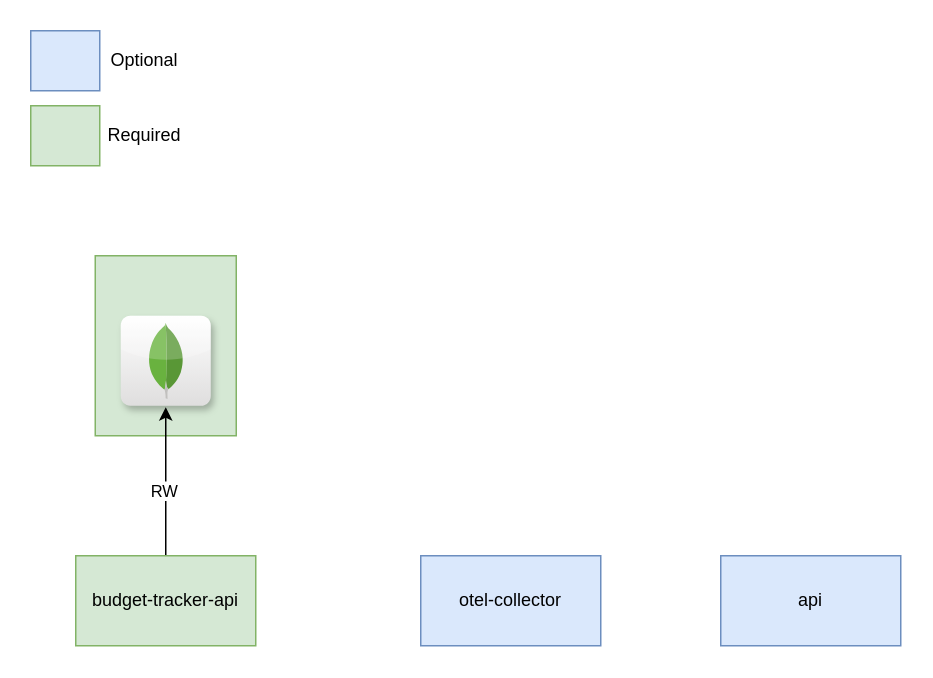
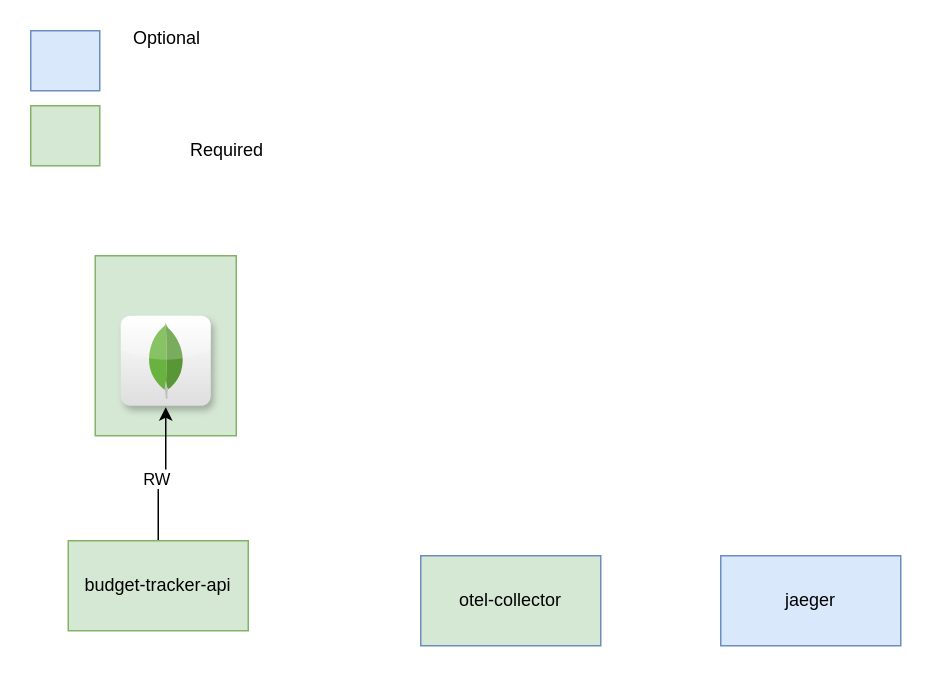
- <mxCell id="12" value="Optional" style="text;html=1;whiteSpace=wrap;strokeColor=none;fillColor=none;align=center;verticalAlign=middle;rounded=0;" vertex="1" parent="1"><mxGeometry x="66" y="25" width="60" height="30" as="geometry" /></mxCell>
+ <mxCell id="12" value="Optional" style="text;html=1;whiteSpace=wrap;strokeColor=none;fillColor=none;align=center;verticalAlign=middle;rounded=0;" vertex="1" parent="1"><mxGeometry x="81" y="10" width="60" height="30" as="geometry" /></mxCell>
- <mxCell id="11" value="Required" style="text;html=1;whiteSpace=wrap;strokeColor=none;fillColor=none;align=center;verticalAlign=middle;rounded=0;" vertex="1" parent="1"><mxGeometry x="66" y="75" width="60" height="30" as="geometry" /></mxCell>
+ <mxCell id="11" value="Required" style="text;html=1;whiteSpace=wrap;strokeColor=none;fillColor=none;align=center;verticalAlign=middle;rounded=0;" vertex="1" parent="1"><mxGeometry x="121" y="85" width="60" height="30" as="geometry" /></mxCell>
- <mxCell id="5" value="budget-tracker-api" style="rounded=0;whiteSpace=wrap;html=1;fillColor=#d5e8d4;strokeColor=#82b366;" parent="1" vertex="1"><mxGeometry x="50" y="370" width="120" height="60" as="geometry" /></mxCell>
+ <mxCell id="5" value="budget-tracker-api" style="rounded=0;whiteSpace=wrap;html=1;fillColor=#d5e8d4;strokeColor=#82b366;" parent="1" vertex="1"><mxGeometry x="45" y="360" width="120" height="60" as="geometry" /></mxCell>
- <mxCell id="6" value="otel-collector" style="rounded=0;whiteSpace=wrap;html=1;fillColor=#dae8fc;strokeColor=#6c8ebf;" parent="1" vertex="1"><mxGeometry x="280" y="370" width="120" height="60" as="geometry" /></mxCell>
+ <mxCell id="6" value="otel-collector" style="rounded=0;whiteSpace=wrap;html=1;fillColor=#d5e8d4;strokeColor=#6c8ebf;" parent="1" vertex="1"><mxGeometry x="280" y="370" width="120" height="60" as="geometry" /></mxCell>
- <mxCell id="7" value="api" style="rounded=0;whiteSpace=wrap;html=1;fillColor=#dae8fc;strokeColor=#6c8ebf;" parent="1" vertex="1"><mxGeometry x="480" y="370" width="120" height="60" as="geometry" /></mxCell>
+ <mxCell id="7" value="jaeger" style="rounded=0;whiteSpace=wrap;html=1;fillColor=#dae8fc;strokeColor=#6c8ebf;" parent="1" vertex="1"><mxGeometry x="480" y="370" width="120" height="60" as="geometry" /></mxCell>
